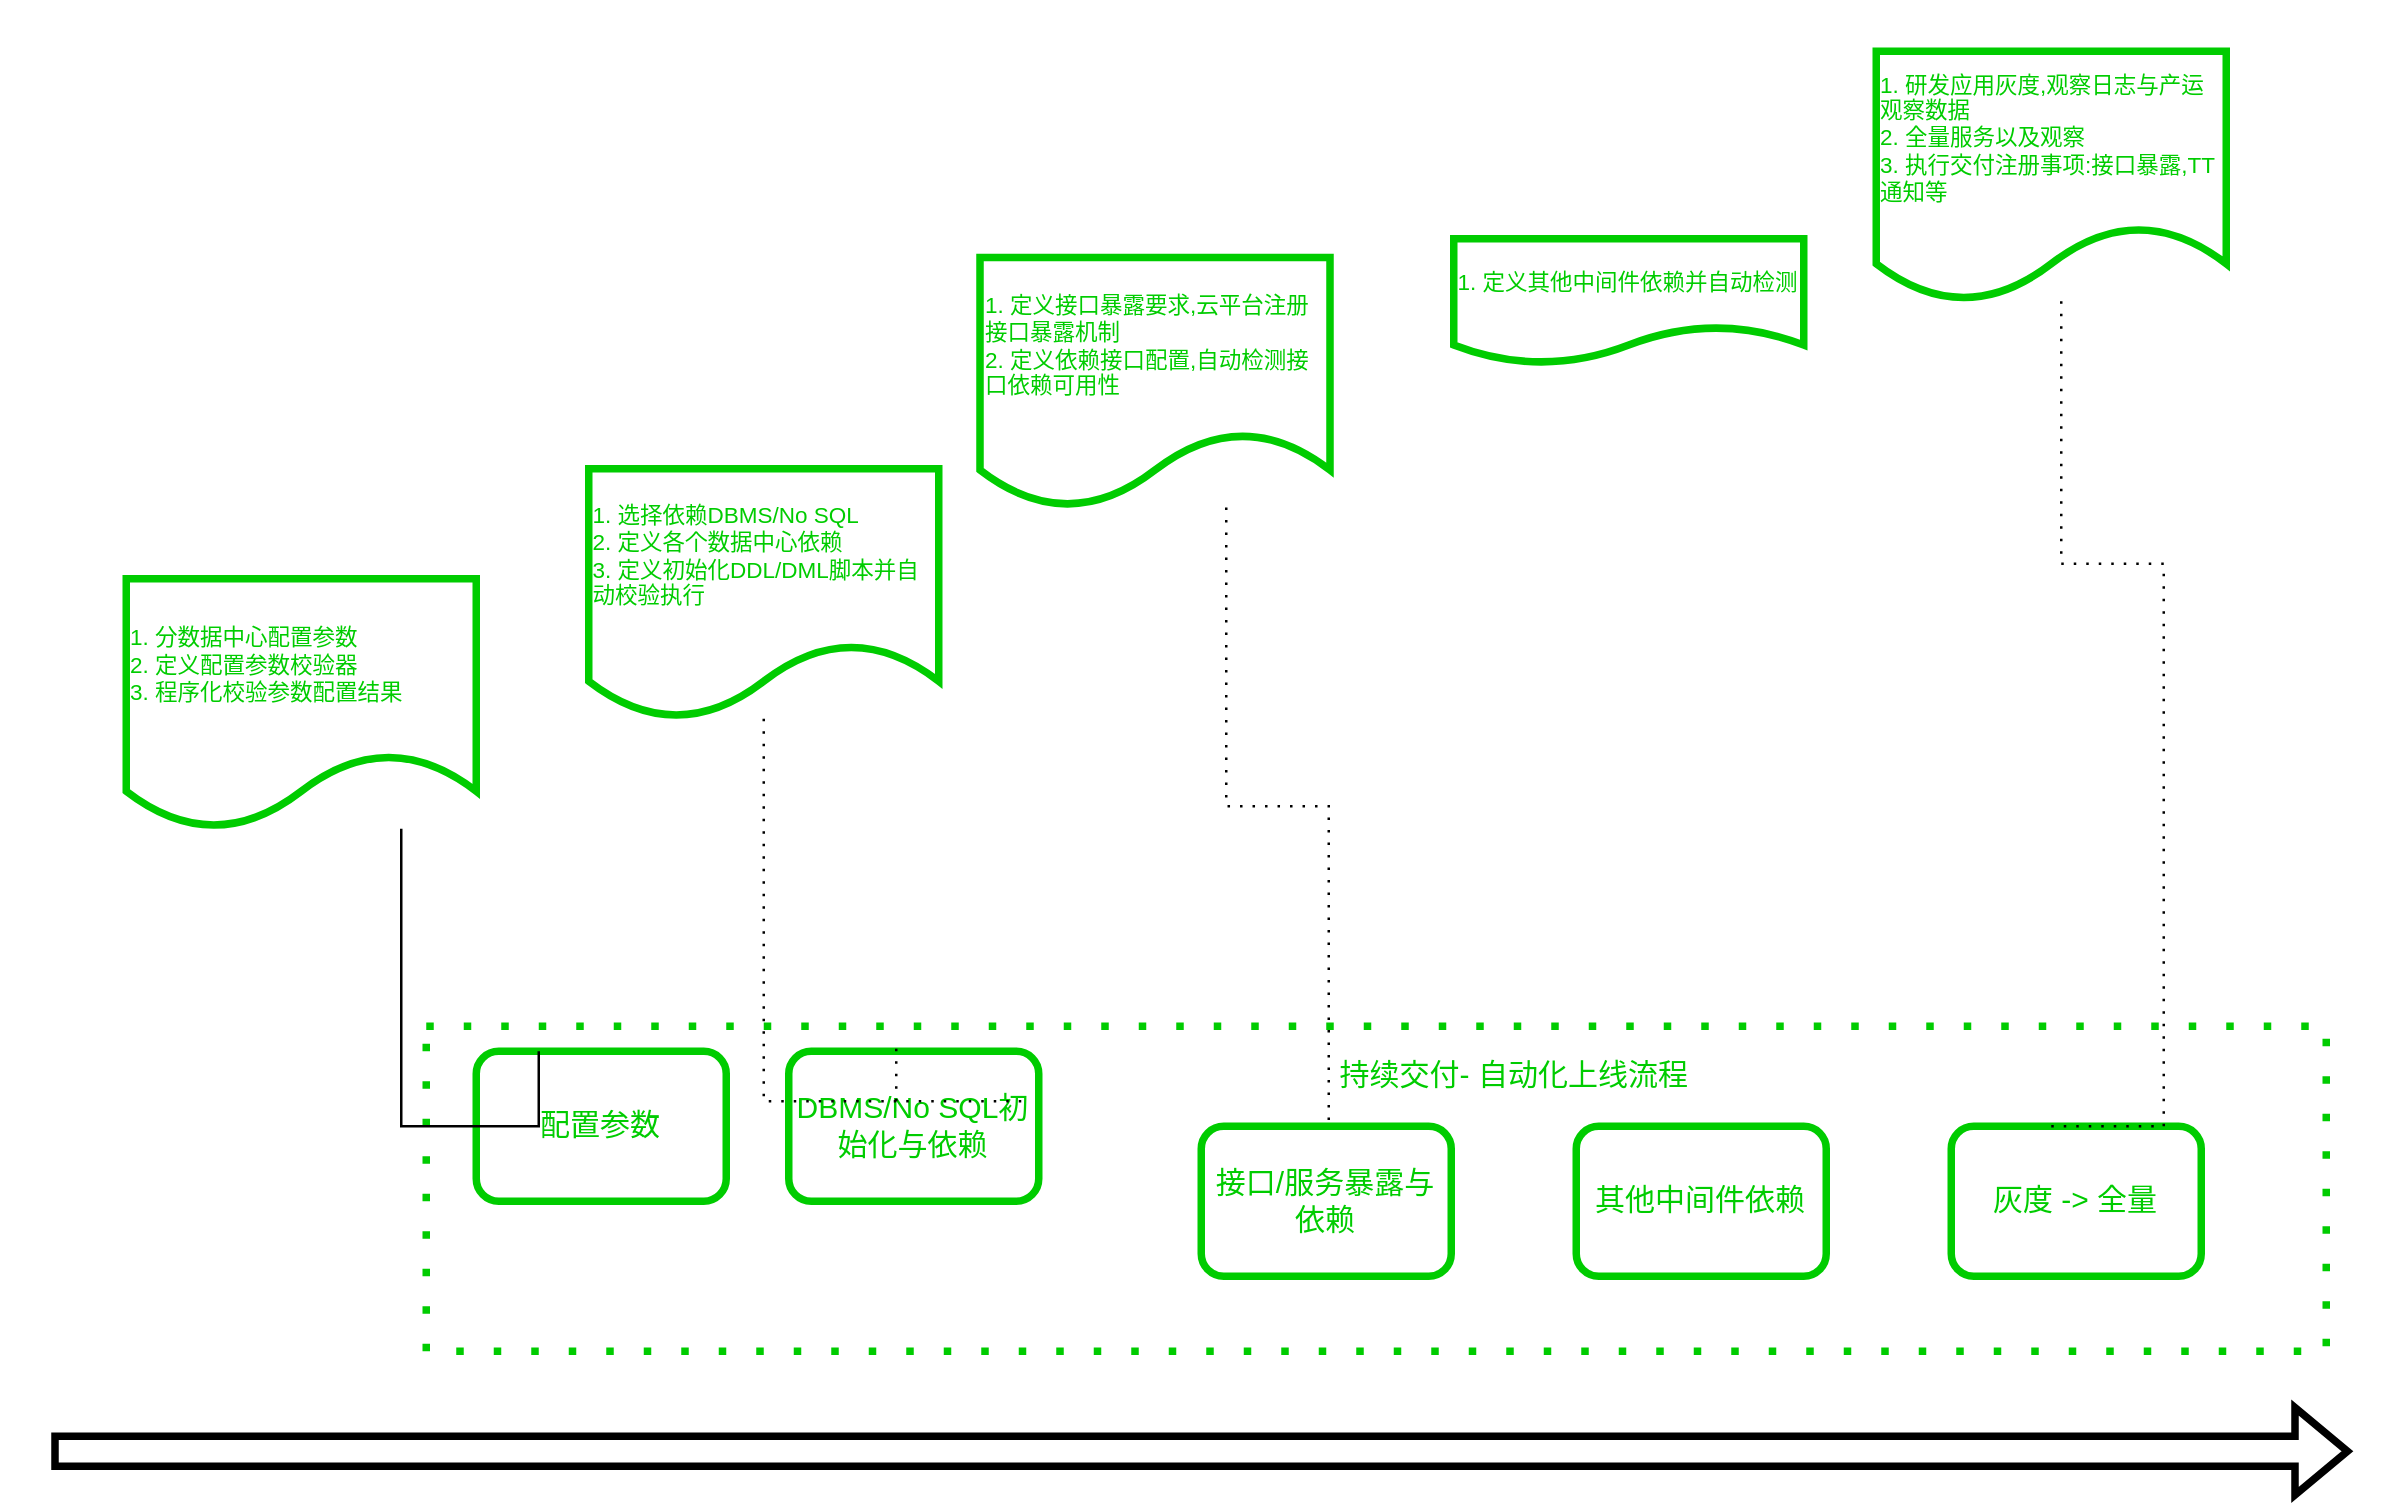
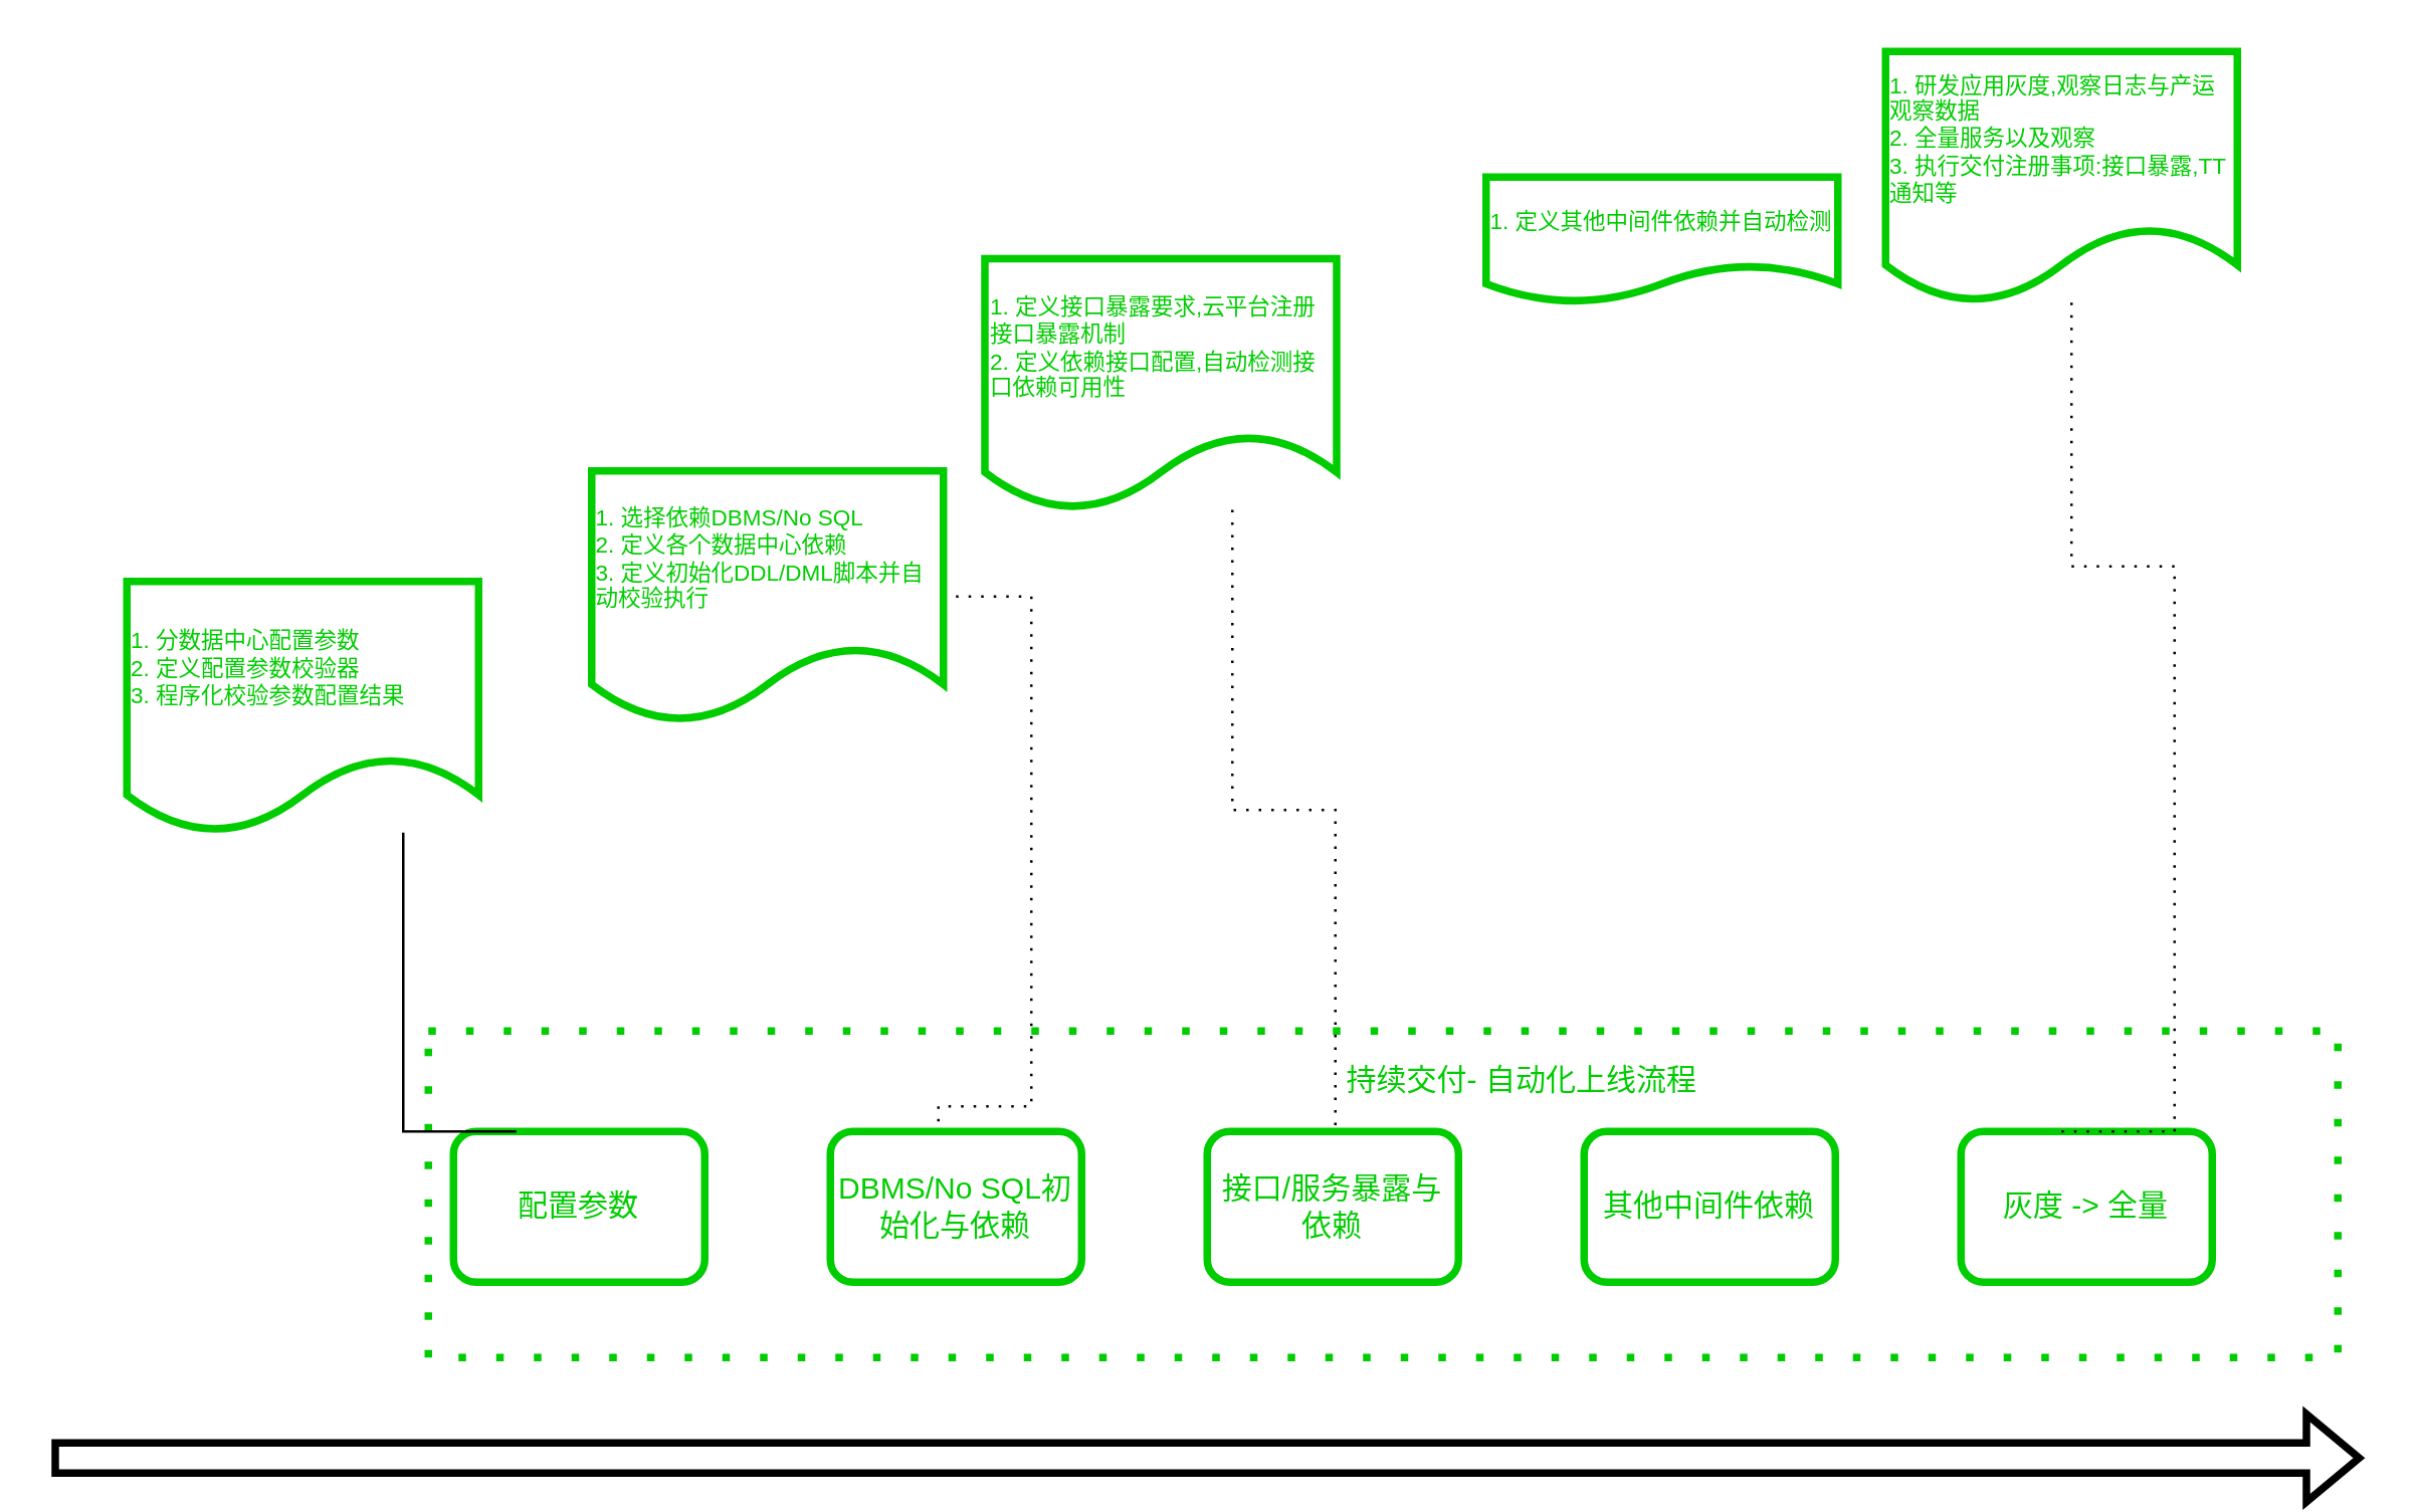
- <mxCell id="16" value="&lt;font style=&quot;font-size: 9px&quot;&gt;1. 定义其他中间件依赖并自动检测&lt;br&gt;&lt;/font&gt;" style="shape=document;html=1;boundedLbl=1;fontColor=#00CC00;strokeColor=#00CC00;strokeWidth=3;fillColor=none;align=left;fontSize=9;whiteSpace=wrap;" vertex="1" parent="1"><mxGeometry x="581" y="95" width="140" height="50" as="geometry" /></mxCell>
+ <mxCell id="16" value="&lt;font style=&quot;font-size: 9px&quot;&gt;1. 定义其他中间件依赖并自动检测&lt;br&gt;&lt;/font&gt;" style="shape=document;html=1;boundedLbl=1;fontColor=#00CC00;strokeColor=#00CC00;strokeWidth=3;fillColor=none;align=left;fontSize=9;whiteSpace=wrap;" vertex="1" parent="1"><mxGeometry x="591" y="70" width="140" height="50" as="geometry" /></mxCell>
- <mxCell id="4" value="配置参数" style="rounded=1;whiteSpace=wrap;html=1;strokeWidth=3;fillColor=none;strokeColor=#00CC00;fontColor=#00CC00;" vertex="1" parent="1"><mxGeometry x="190" y="420" width="100" height="60" as="geometry" /></mxCell>
+ <mxCell id="4" value="配置参数" style="rounded=1;whiteSpace=wrap;html=1;strokeWidth=3;fillColor=none;strokeColor=#00CC00;fontColor=#00CC00;" vertex="1" parent="1"><mxGeometry x="180" y="450" width="100" height="60" as="geometry" /></mxCell>
- <mxCell id="6" value="DBMS/No SQL初始化与依赖" style="rounded=1;whiteSpace=wrap;html=1;strokeWidth=3;fillColor=none;strokeColor=#00CC00;fontColor=#00CC00;" vertex="1" parent="1"><mxGeometry x="315" y="420" width="100" height="60" as="geometry" /></mxCell>
+ <mxCell id="6" value="DBMS/No SQL初始化与依赖" style="rounded=1;whiteSpace=wrap;html=1;strokeWidth=3;fillColor=none;strokeColor=#00CC00;fontColor=#00CC00;" vertex="1" parent="1"><mxGeometry x="330" y="450" width="100" height="60" as="geometry" /></mxCell>
